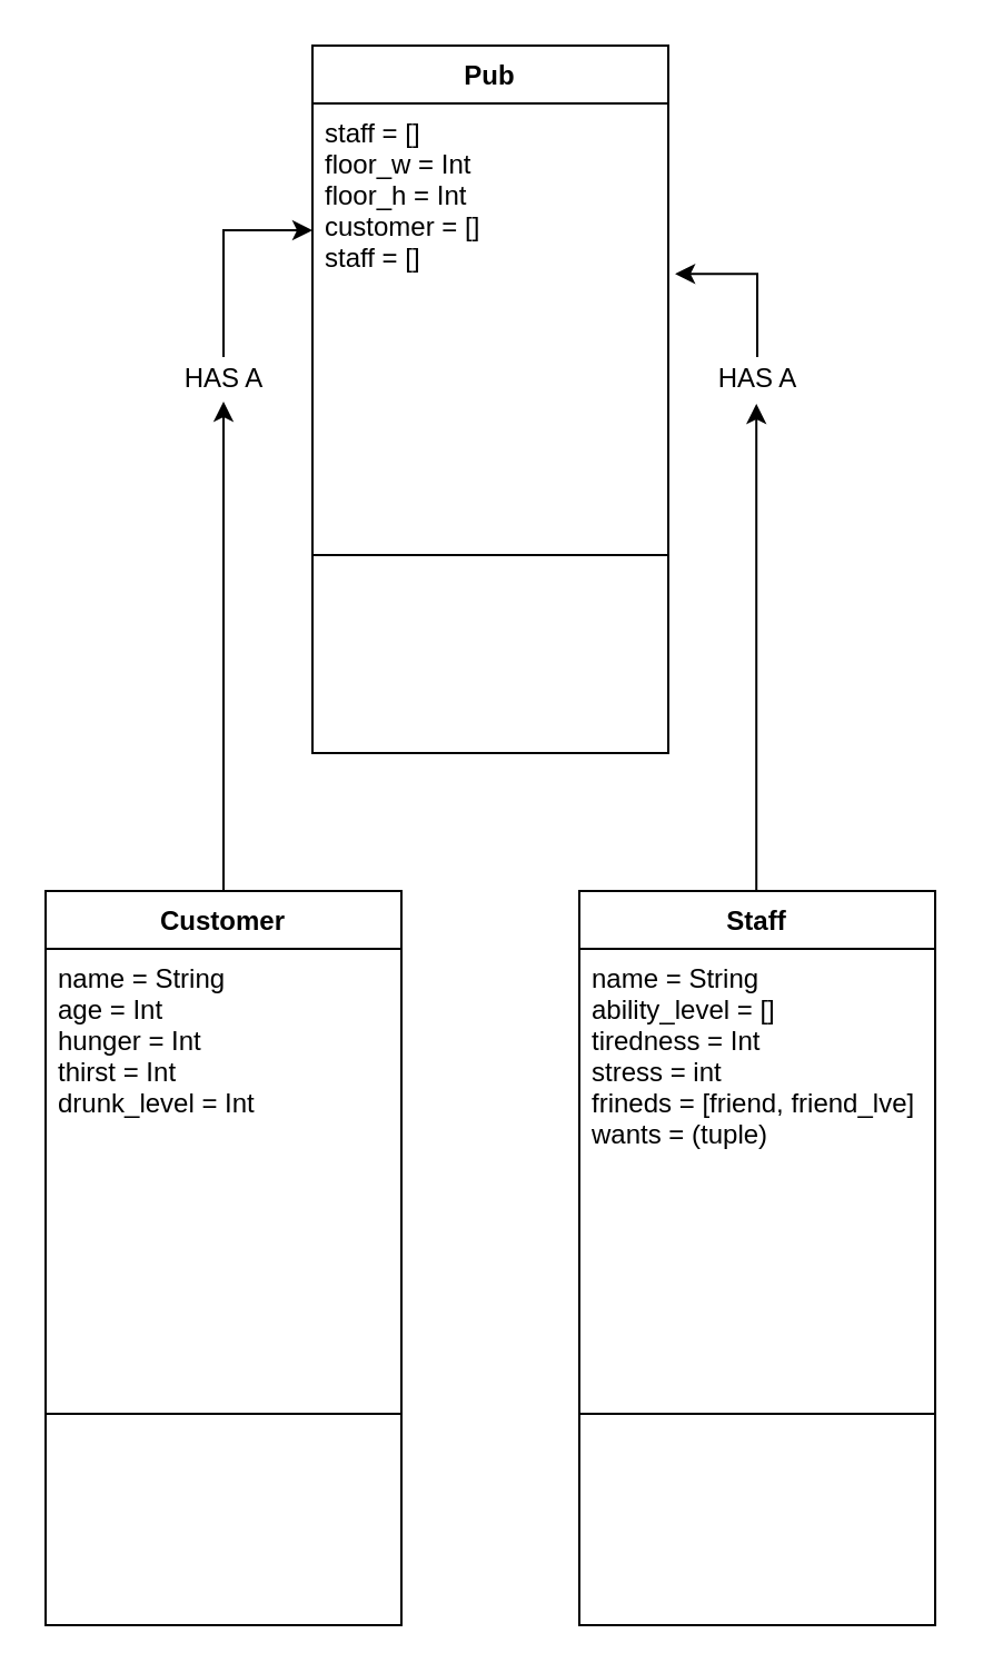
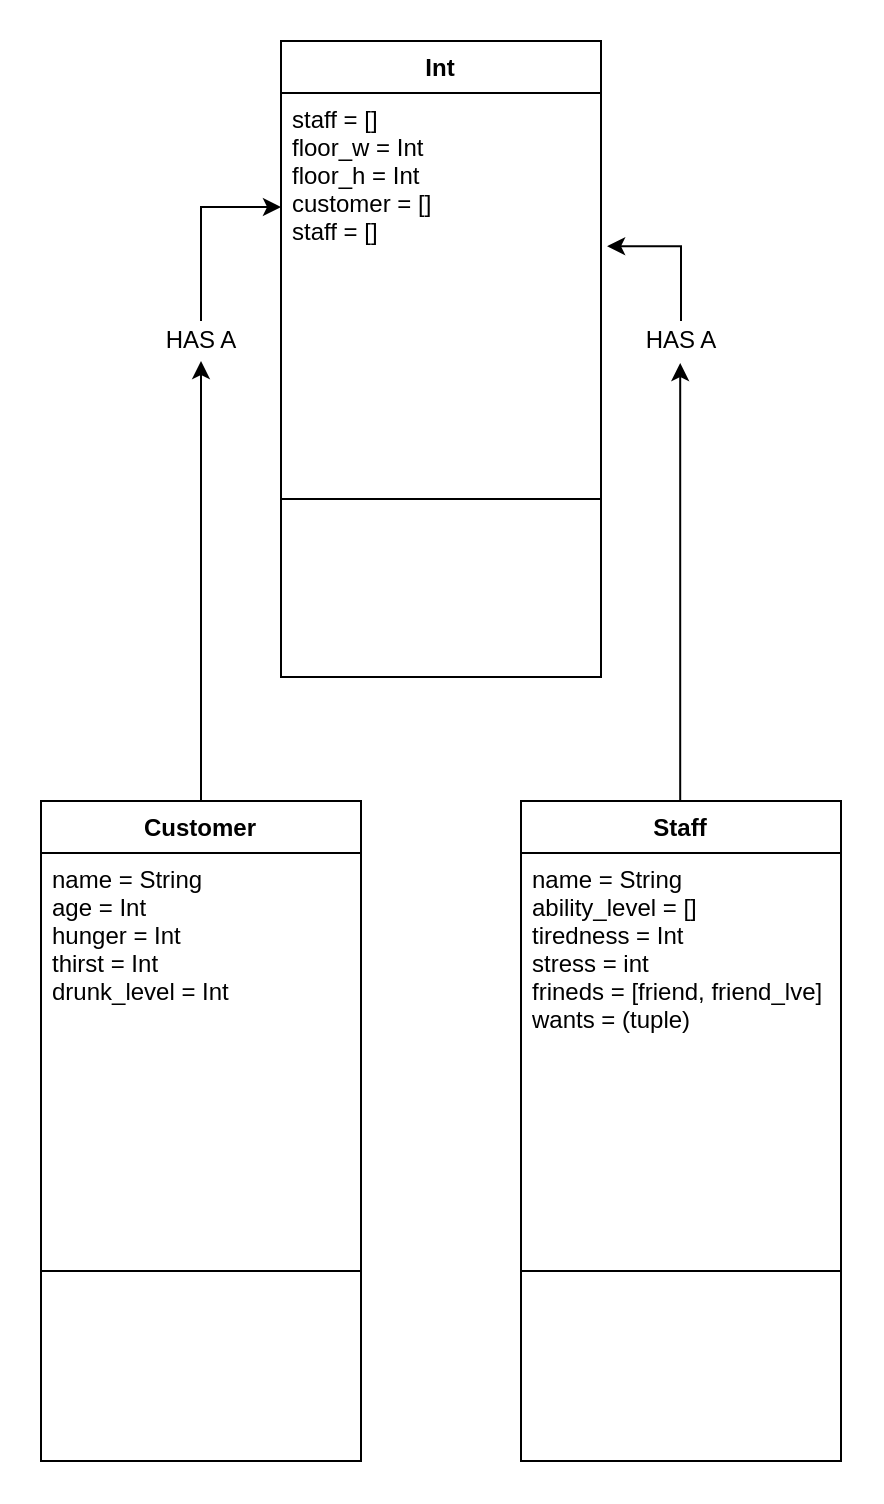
- <mxCell id="12" value="Pub" style="swimlane;fontStyle=1;align=center;verticalAlign=top;childLayout=stackLayout;horizontal=1;startSize=26;horizontalStack=0;resizeParent=1;resizeParentMax=0;resizeLast=0;collapsible=1;marginBottom=0;" vertex="1" parent="1"><mxGeometry x="140" y="20" width="160" height="318" as="geometry" /></mxCell>
+ <mxCell id="12" value="Int" style="swimlane;fontStyle=1;align=center;verticalAlign=top;childLayout=stackLayout;horizontal=1;startSize=26;horizontalStack=0;resizeParent=1;resizeParentMax=0;resizeLast=0;collapsible=1;marginBottom=0;" vertex="1" parent="1"><mxGeometry x="140" y="20" width="160" height="318" as="geometry" /></mxCell>
